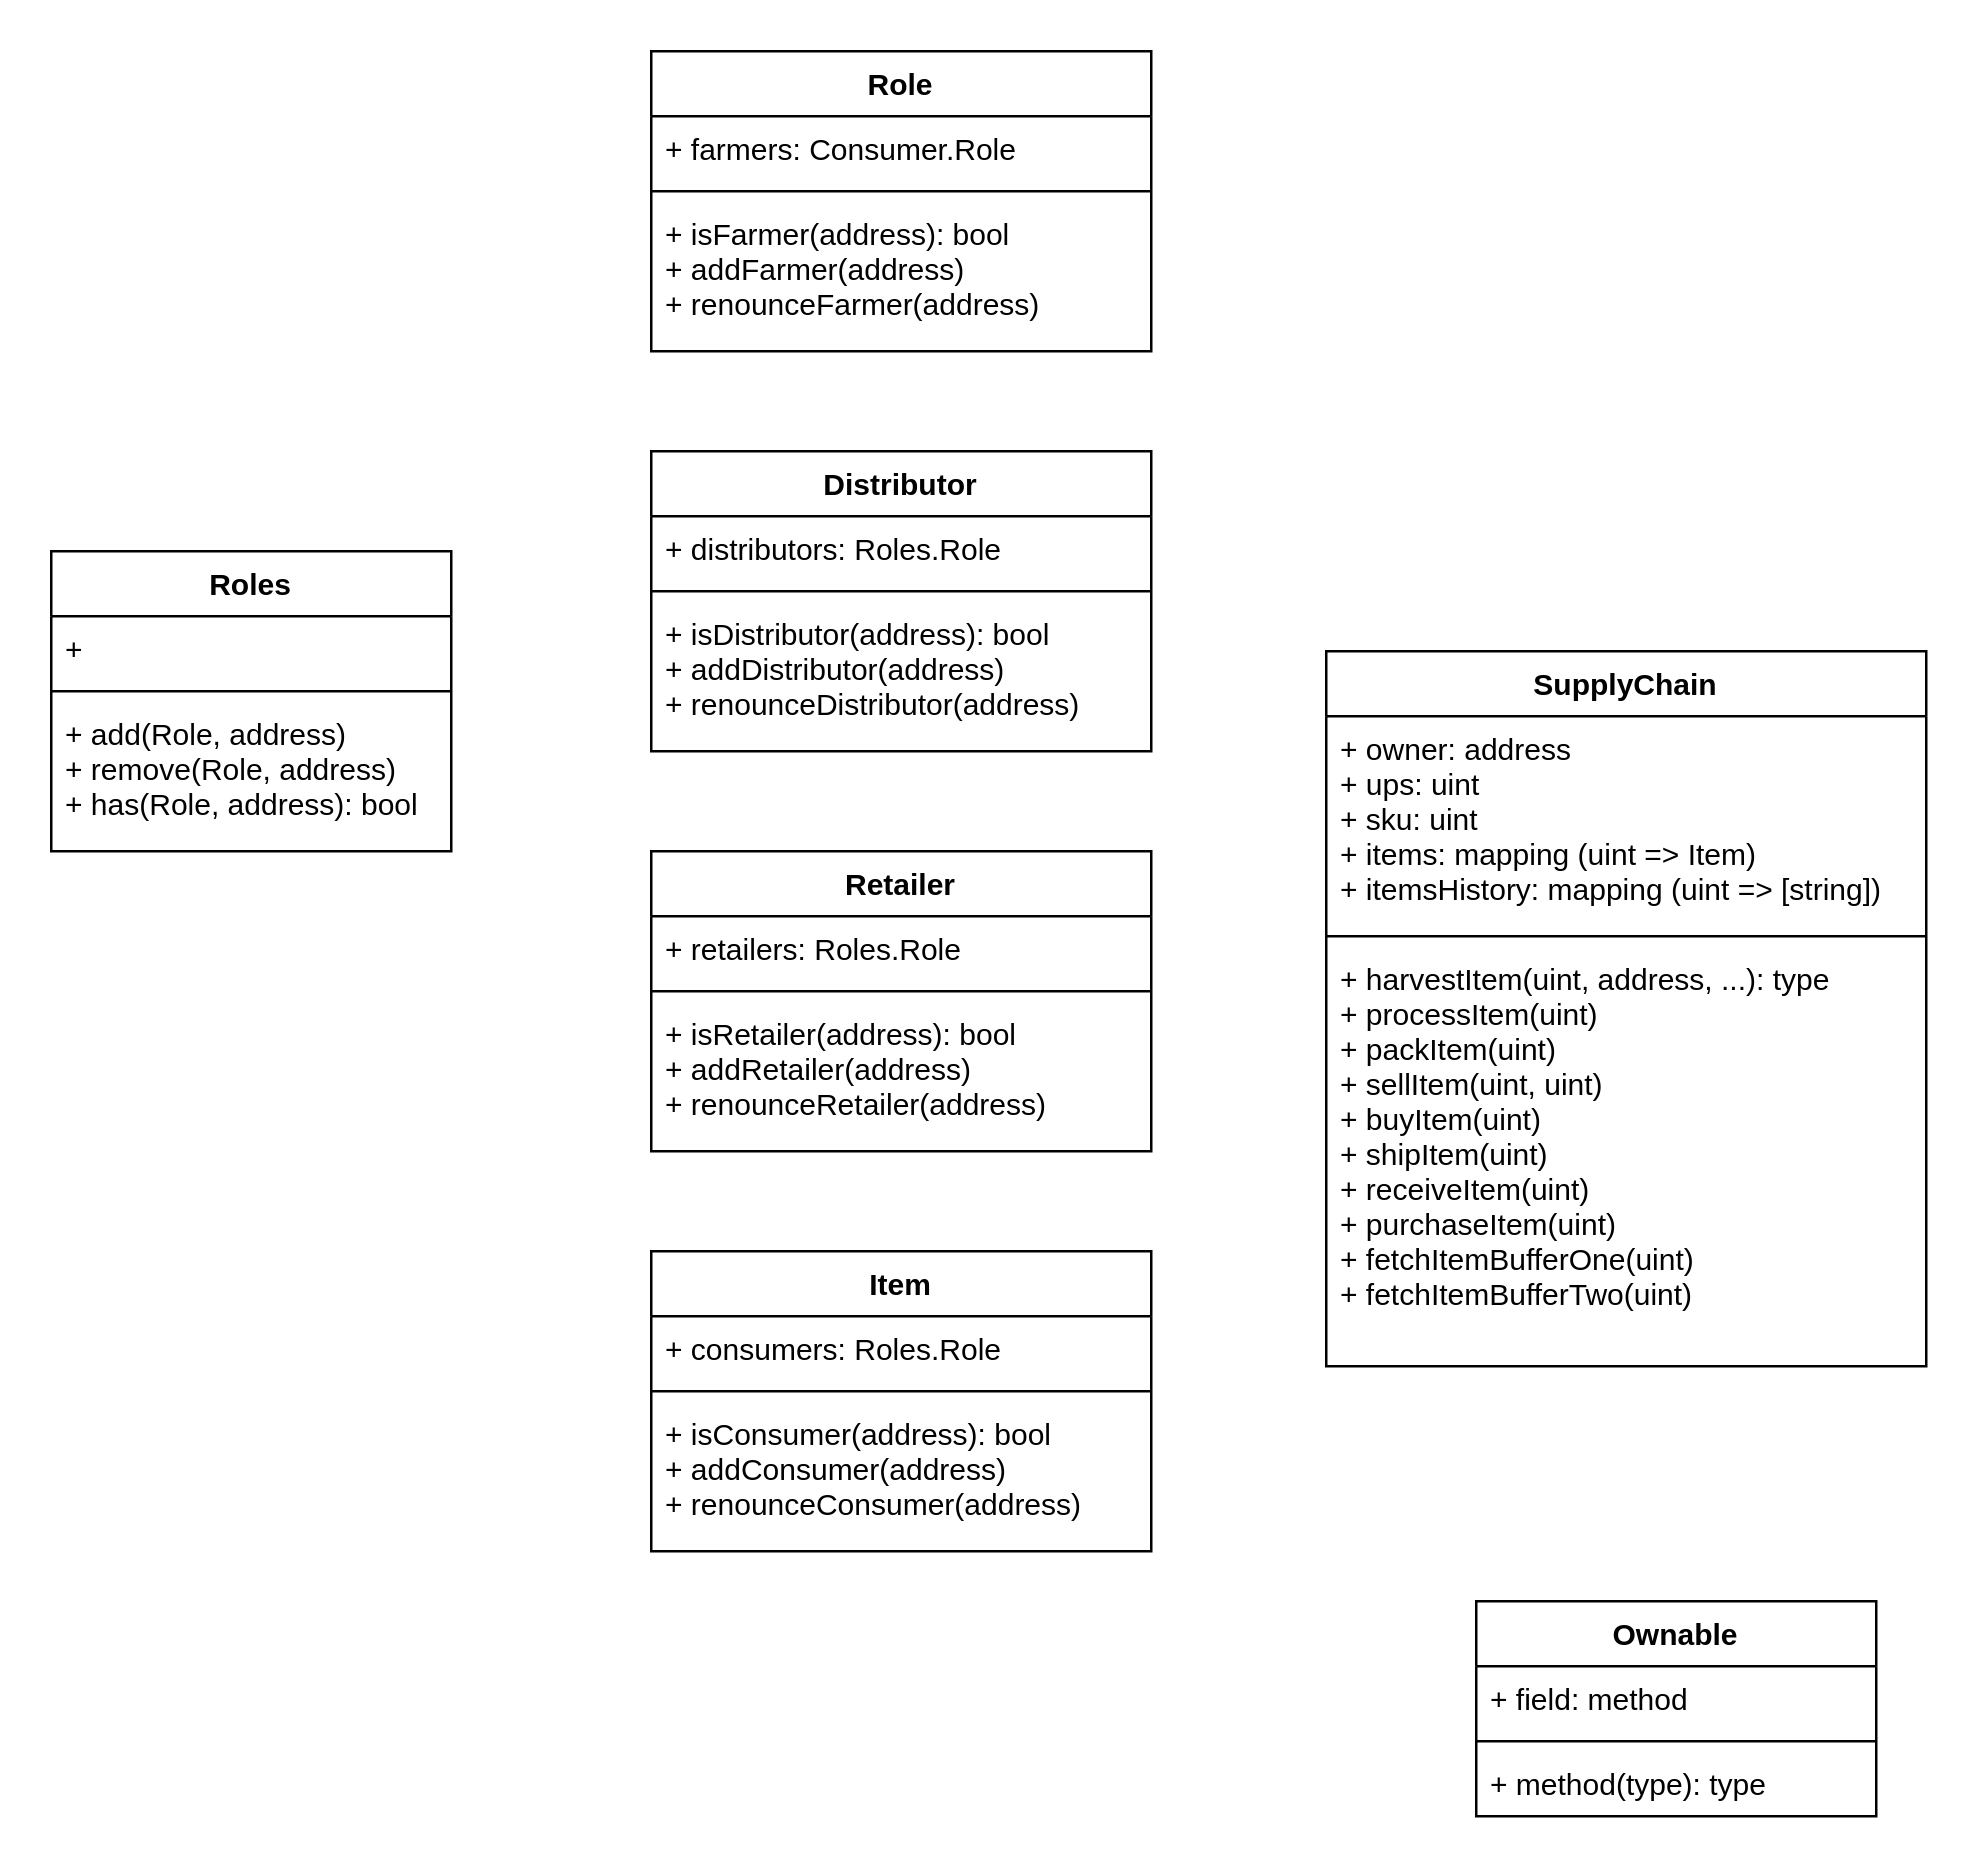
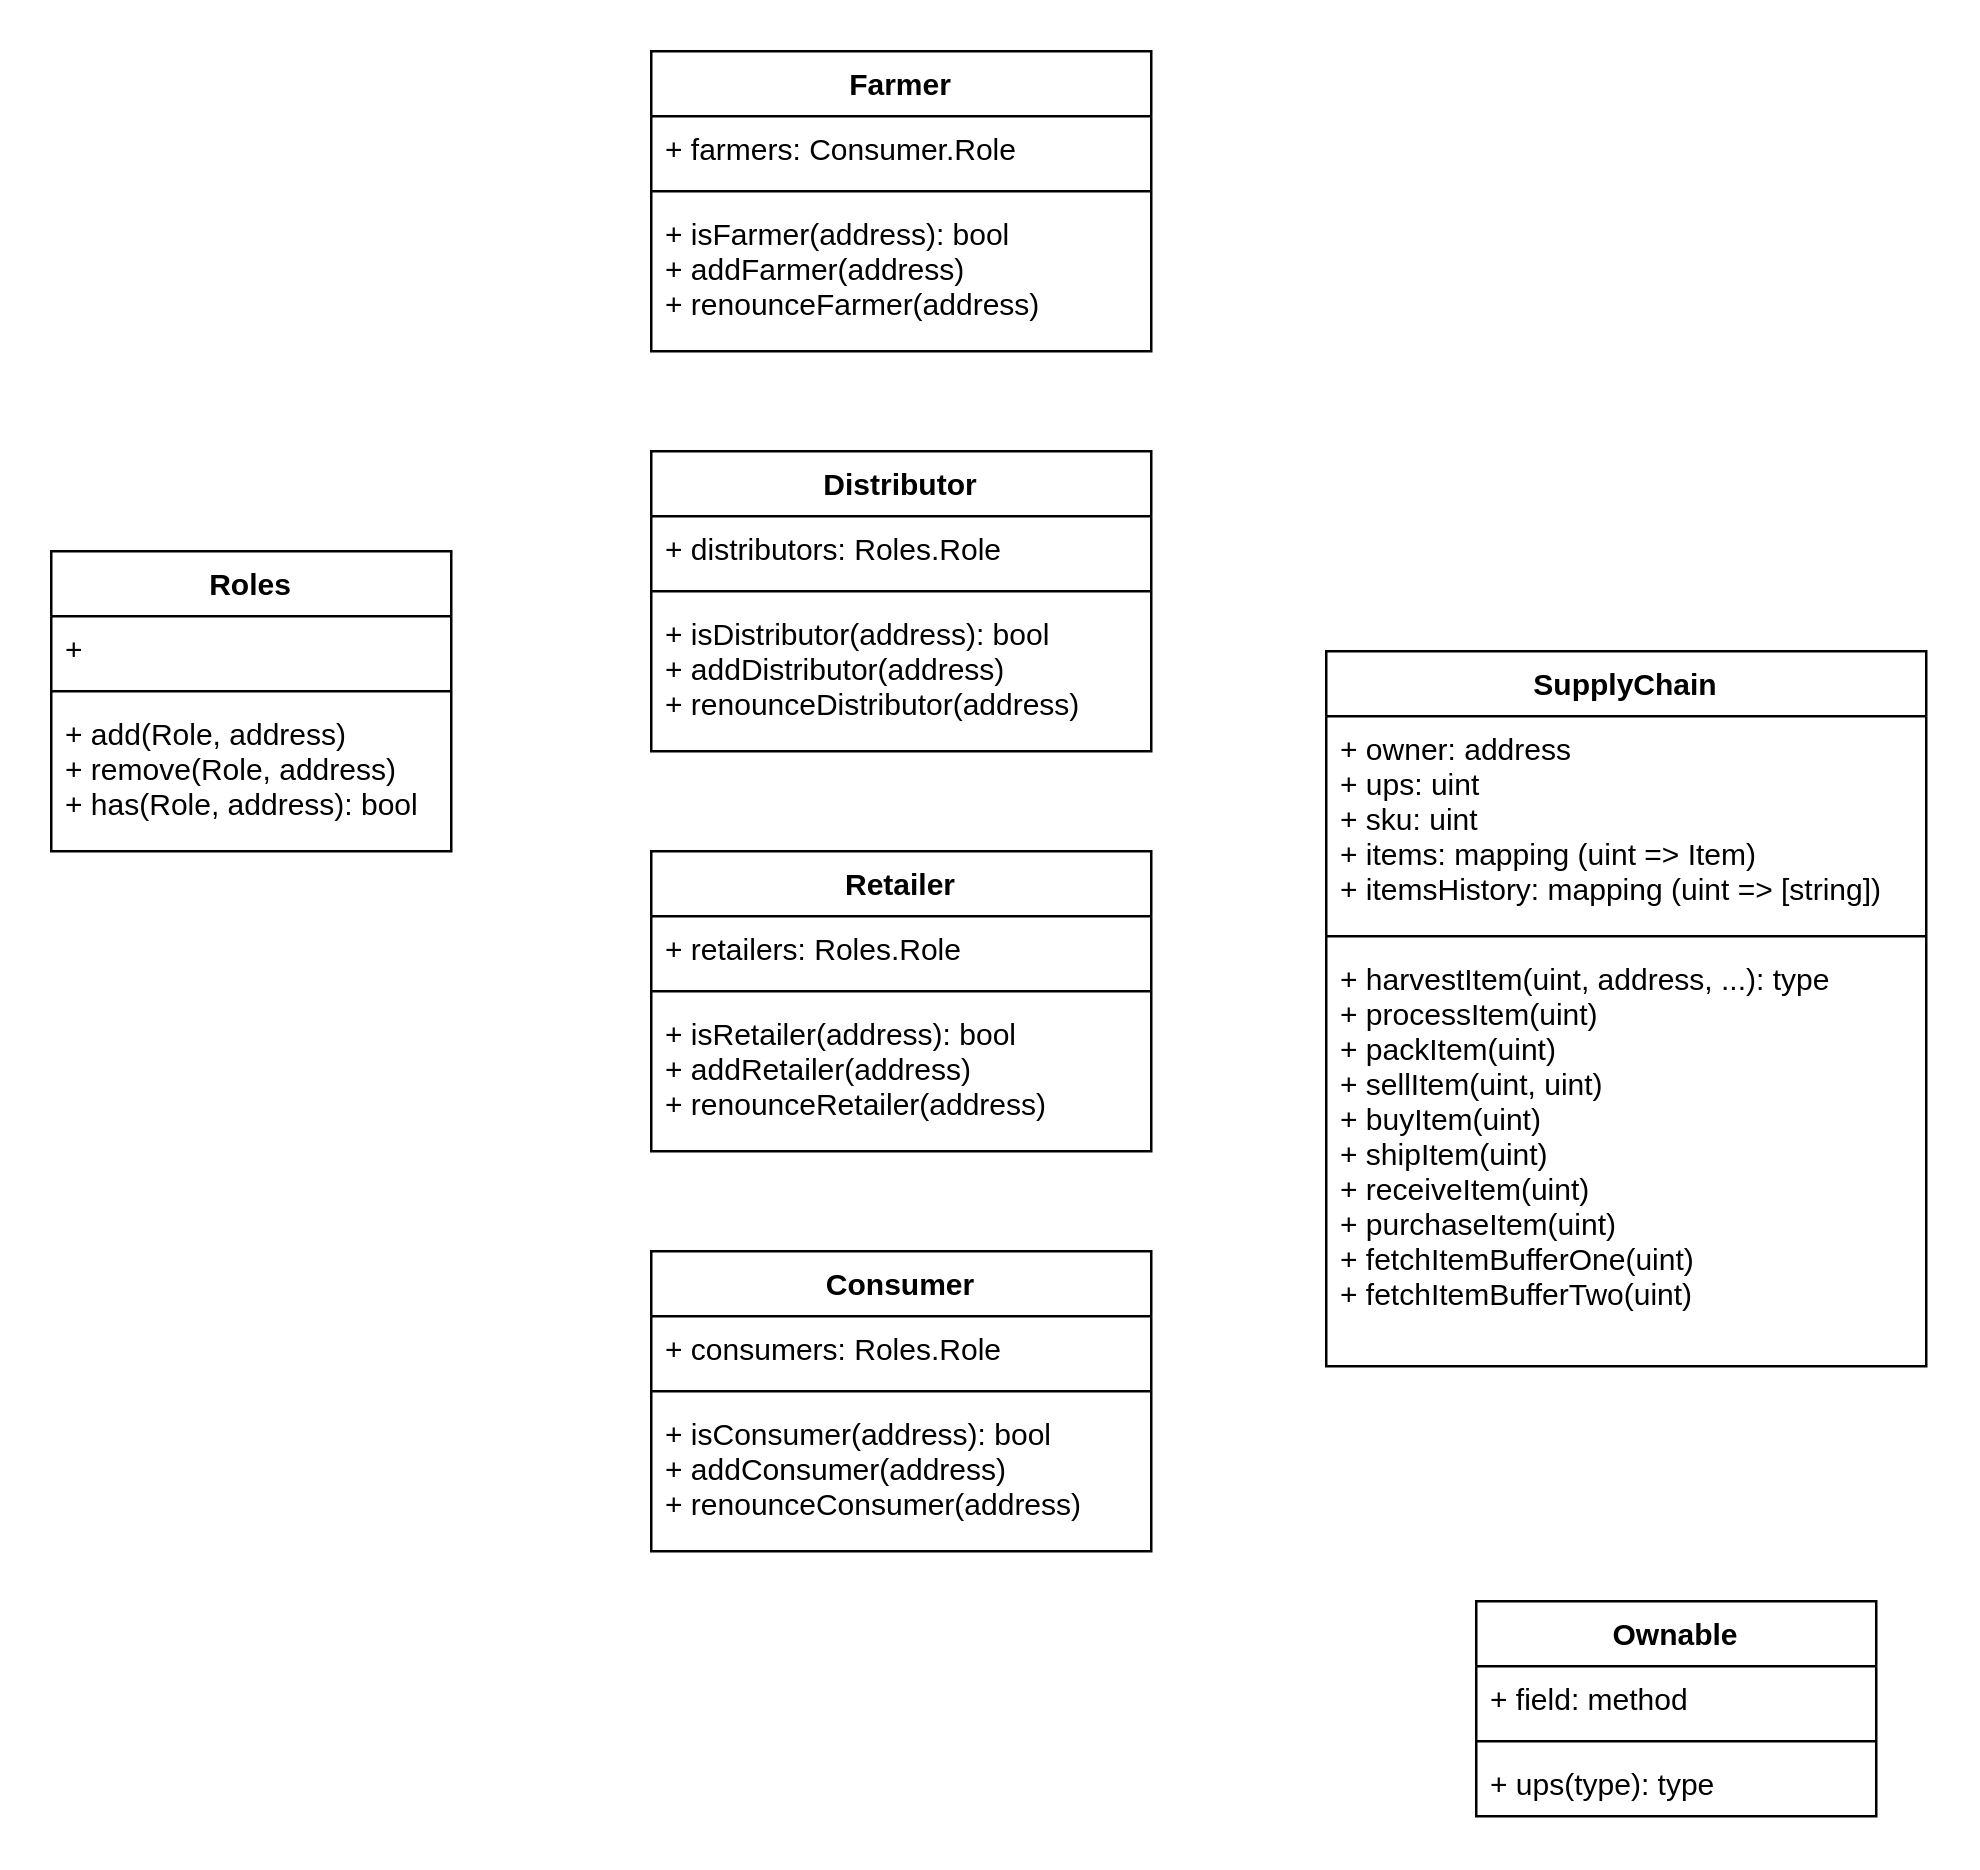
- <mxCell id="14" value="Role" style="swimlane;fontStyle=1;align=center;verticalAlign=top;childLayout=stackLayout;horizontal=1;startSize=26;horizontalStack=0;resizeParent=1;resizeParentMax=0;resizeLast=0;collapsible=1;marginBottom=0;" vertex="1" parent="1"><mxGeometry x="260" y="20" width="200" height="120" as="geometry" /></mxCell>
+ <mxCell id="14" value="Farmer" style="swimlane;fontStyle=1;align=center;verticalAlign=top;childLayout=stackLayout;horizontal=1;startSize=26;horizontalStack=0;resizeParent=1;resizeParentMax=0;resizeLast=0;collapsible=1;marginBottom=0;" vertex="1" parent="1"><mxGeometry x="260" y="20" width="200" height="120" as="geometry" /></mxCell>
- <mxCell id="26" value="Item" style="swimlane;fontStyle=1;align=center;verticalAlign=top;childLayout=stackLayout;horizontal=1;startSize=26;horizontalStack=0;resizeParent=1;resizeParentMax=0;resizeLast=0;collapsible=1;marginBottom=0;" vertex="1" parent="1"><mxGeometry x="260" y="500" width="200" height="120" as="geometry" /></mxCell>
+ <mxCell id="26" value="Consumer" style="swimlane;fontStyle=1;align=center;verticalAlign=top;childLayout=stackLayout;horizontal=1;startSize=26;horizontalStack=0;resizeParent=1;resizeParentMax=0;resizeLast=0;collapsible=1;marginBottom=0;" vertex="1" parent="1"><mxGeometry x="260" y="500" width="200" height="120" as="geometry" /></mxCell>
- <mxCell id="13" value="+ method(type): type" style="text;strokeColor=none;fillColor=none;align=left;verticalAlign=top;spacingLeft=4;spacingRight=4;overflow=hidden;rotatable=0;points=[[0,0.5],[1,0.5]];portConstraint=eastwest;" vertex="1" parent="10"><mxGeometry y="60" width="160" height="26" as="geometry" /></mxCell>
+ <mxCell id="13" value="+ ups(type): type" style="text;strokeColor=none;fillColor=none;align=left;verticalAlign=top;spacingLeft=4;spacingRight=4;overflow=hidden;rotatable=0;points=[[0,0.5],[1,0.5]];portConstraint=eastwest;" vertex="1" parent="10"><mxGeometry y="60" width="160" height="26" as="geometry" /></mxCell>
